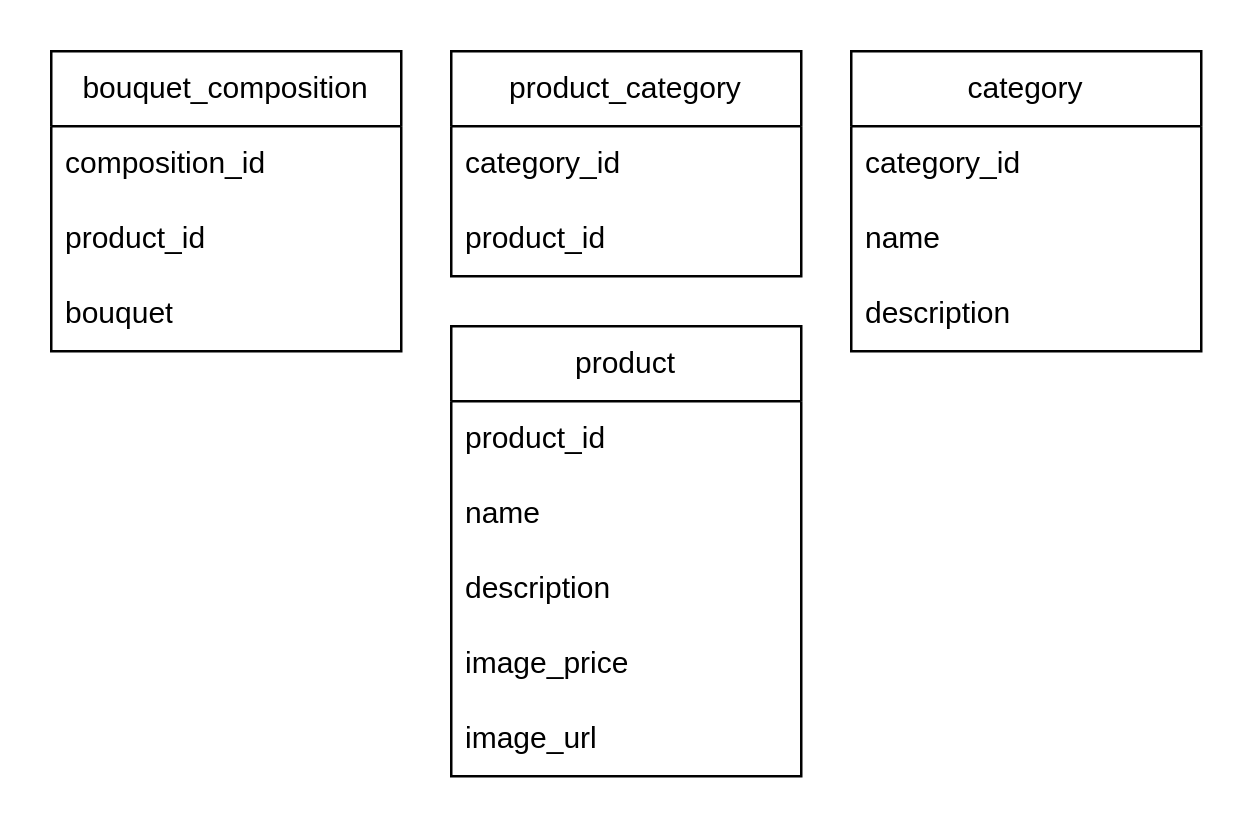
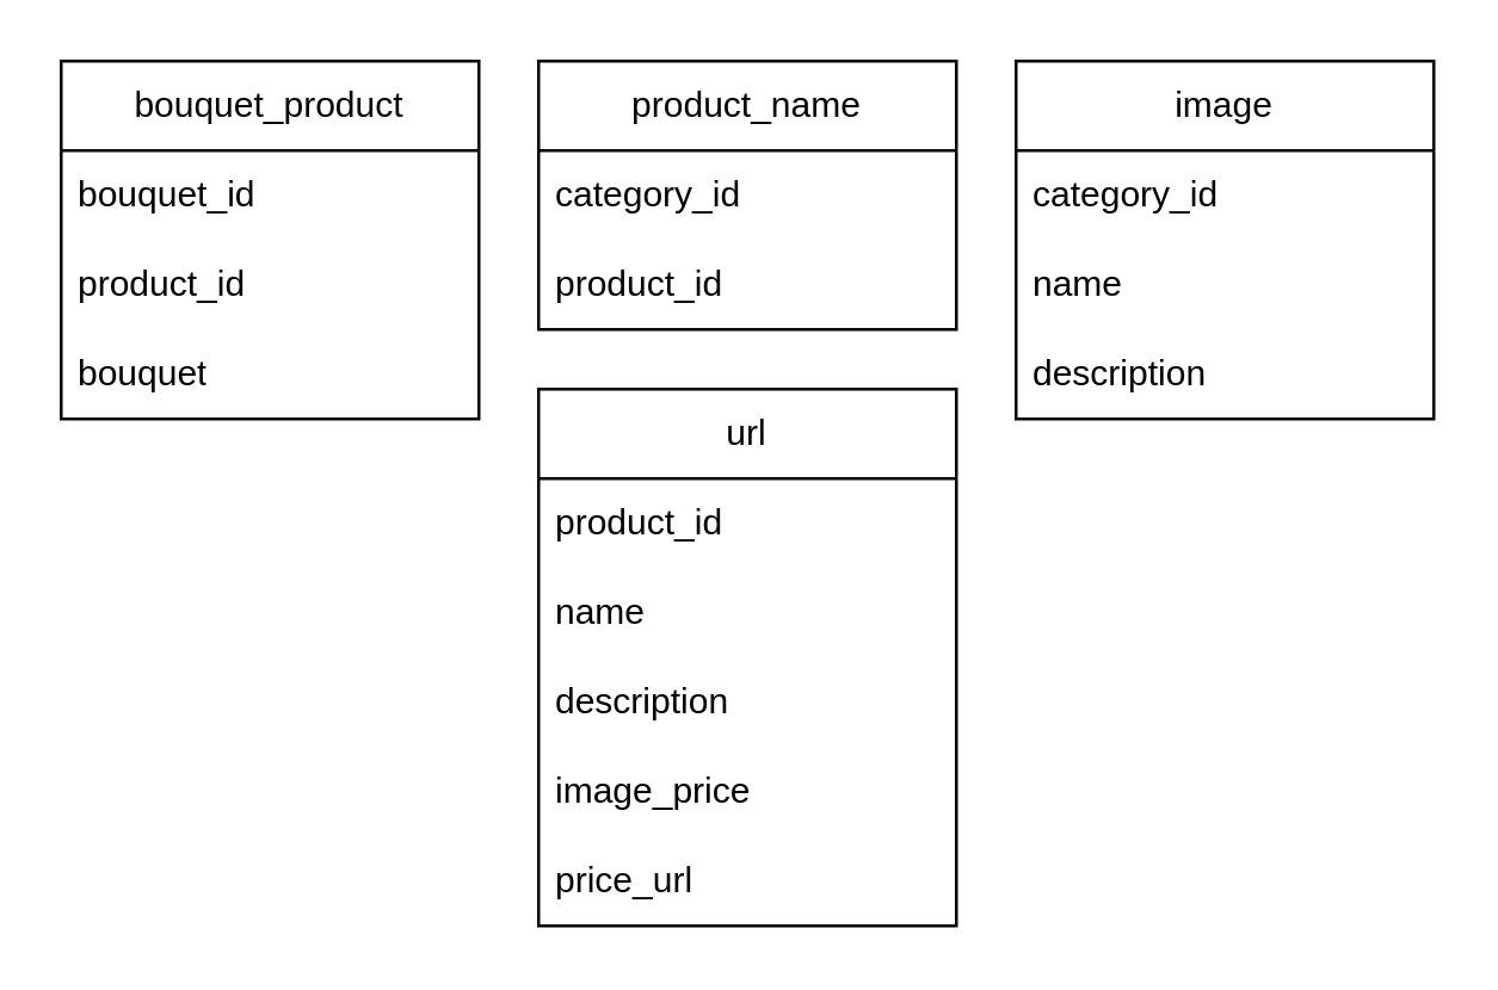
- <mxCell id="12" value="bouquet_composition" style="swimlane;fontStyle=0;childLayout=stackLayout;horizontal=1;startSize=30;horizontalStack=0;resizeParent=1;resizeParentMax=0;resizeLast=0;collapsible=1;marginBottom=0;whiteSpace=wrap;html=1;" vertex="1" parent="1"><mxGeometry x="20" y="20" width="140" height="120" as="geometry" /></mxCell>
+ <mxCell id="12" value="bouquet_product" style="swimlane;fontStyle=0;childLayout=stackLayout;horizontal=1;startSize=30;horizontalStack=0;resizeParent=1;resizeParentMax=0;resizeLast=0;collapsible=1;marginBottom=0;whiteSpace=wrap;html=1;" vertex="1" parent="1"><mxGeometry x="20" y="20" width="140" height="120" as="geometry" /></mxCell>
- <mxCell id="16" value="product_category" style="swimlane;fontStyle=0;childLayout=stackLayout;horizontal=1;startSize=30;horizontalStack=0;resizeParent=1;resizeParentMax=0;resizeLast=0;collapsible=1;marginBottom=0;whiteSpace=wrap;html=1;" vertex="1" parent="1"><mxGeometry x="180" y="20" width="140" height="90" as="geometry" /></mxCell>
+ <mxCell id="16" value="product_name" style="swimlane;fontStyle=0;childLayout=stackLayout;horizontal=1;startSize=30;horizontalStack=0;resizeParent=1;resizeParentMax=0;resizeLast=0;collapsible=1;marginBottom=0;whiteSpace=wrap;html=1;" vertex="1" parent="1"><mxGeometry x="180" y="20" width="140" height="90" as="geometry" /></mxCell>
- <mxCell id="8" value="category" style="swimlane;fontStyle=0;childLayout=stackLayout;horizontal=1;startSize=30;horizontalStack=0;resizeParent=1;resizeParentMax=0;resizeLast=0;collapsible=1;marginBottom=0;whiteSpace=wrap;html=1;" vertex="1" parent="1"><mxGeometry x="340" y="20" width="140" height="120" as="geometry" /></mxCell>
+ <mxCell id="8" value="image" style="swimlane;fontStyle=0;childLayout=stackLayout;horizontal=1;startSize=30;horizontalStack=0;resizeParent=1;resizeParentMax=0;resizeLast=0;collapsible=1;marginBottom=0;whiteSpace=wrap;html=1;" vertex="1" parent="1"><mxGeometry x="340" y="20" width="140" height="120" as="geometry" /></mxCell>
- <mxCell id="13" value="composition_id" style="text;strokeColor=none;fillColor=none;align=left;verticalAlign=middle;spacingLeft=4;spacingRight=4;overflow=hidden;points=[[0,0.5],[1,0.5]];portConstraint=eastwest;rotatable=0;whiteSpace=wrap;html=1;" vertex="1" parent="12"><mxGeometry y="30" width="140" height="30" as="geometry" /></mxCell>
+ <mxCell id="13" value="bouquet_id" style="text;strokeColor=none;fillColor=none;align=left;verticalAlign=middle;spacingLeft=4;spacingRight=4;overflow=hidden;points=[[0,0.5],[1,0.5]];portConstraint=eastwest;rotatable=0;whiteSpace=wrap;html=1;" vertex="1" parent="12"><mxGeometry y="30" width="140" height="30" as="geometry" /></mxCell>
- <mxCell id="2" value="product" style="swimlane;fontStyle=0;childLayout=stackLayout;horizontal=1;startSize=30;horizontalStack=0;resizeParent=1;resizeParentMax=0;resizeLast=0;collapsible=1;marginBottom=0;whiteSpace=wrap;html=1;" parent="1" vertex="1"><mxGeometry x="180" y="130" width="140" height="180" as="geometry" /></mxCell>
+ <mxCell id="2" value="url" style="swimlane;fontStyle=0;childLayout=stackLayout;horizontal=1;startSize=30;horizontalStack=0;resizeParent=1;resizeParentMax=0;resizeLast=0;collapsible=1;marginBottom=0;whiteSpace=wrap;html=1;" parent="1" vertex="1"><mxGeometry x="180" y="130" width="140" height="180" as="geometry" /></mxCell>
- <mxCell id="7" value="image_url" style="text;strokeColor=none;fillColor=none;align=left;verticalAlign=middle;spacingLeft=4;spacingRight=4;overflow=hidden;points=[[0,0.5],[1,0.5]];portConstraint=eastwest;rotatable=0;whiteSpace=wrap;html=1;" vertex="1" parent="2"><mxGeometry y="150" width="140" height="30" as="geometry" /></mxCell>
+ <mxCell id="7" value="price_url" style="text;strokeColor=none;fillColor=none;align=left;verticalAlign=middle;spacingLeft=4;spacingRight=4;overflow=hidden;points=[[0,0.5],[1,0.5]];portConstraint=eastwest;rotatable=0;whiteSpace=wrap;html=1;" vertex="1" parent="2"><mxGeometry y="150" width="140" height="30" as="geometry" /></mxCell>
